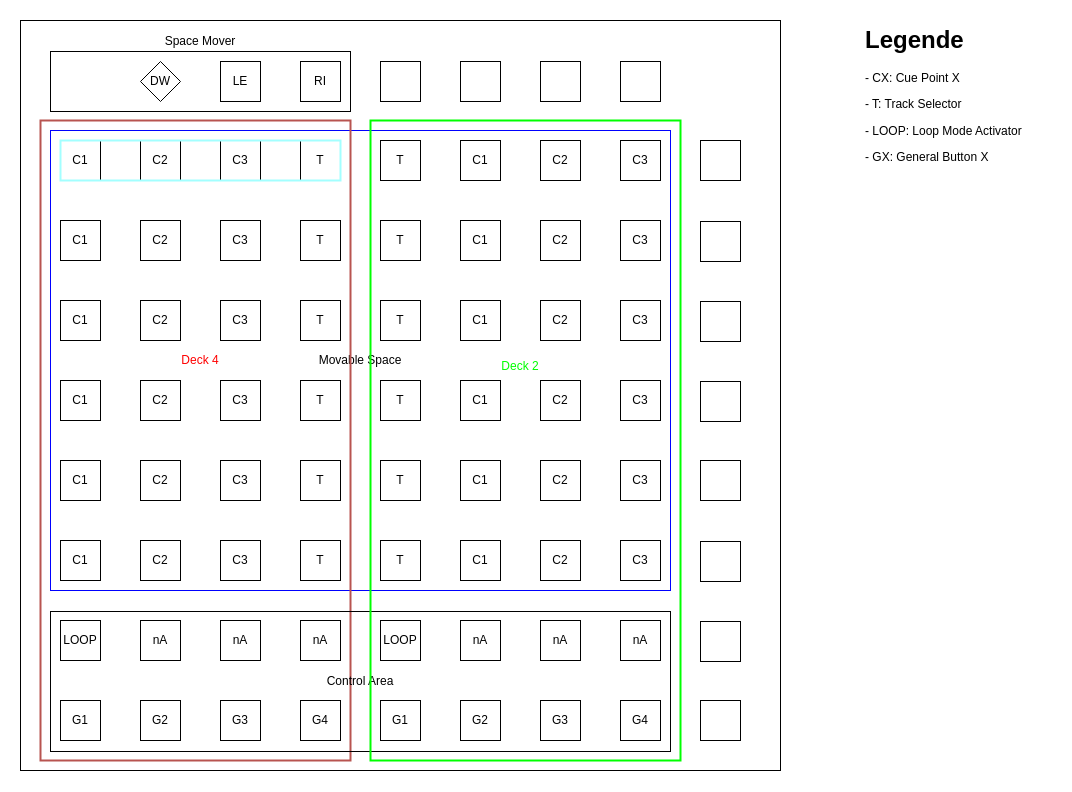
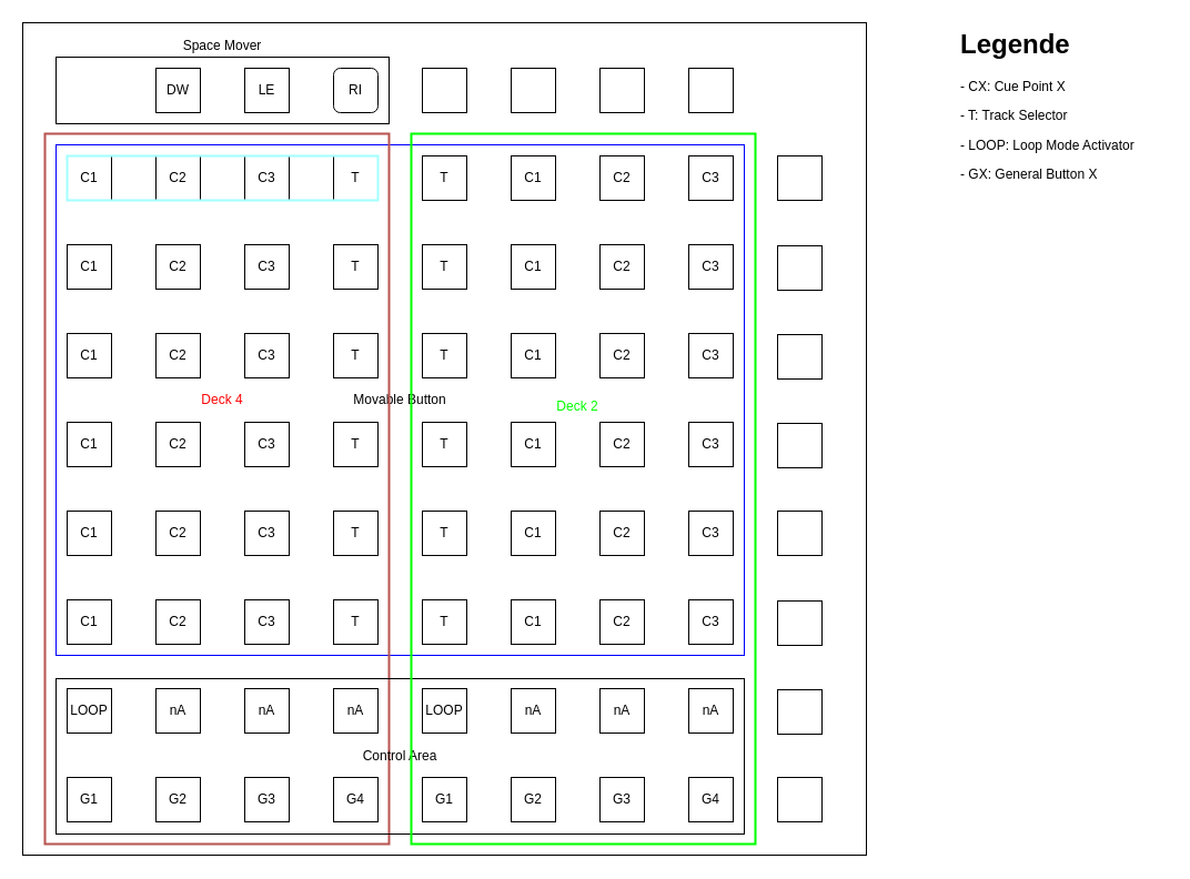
- <mxCell id="81" value="DW" style="rhombus;whiteSpace=wrap;html=1;" vertex="1" parent="1"><mxGeometry x="140" y="61" width="40" height="40" as="geometry" /></mxCell>
+ <mxCell id="81" value="DW" style="rounded=0;whiteSpace=wrap;html=1;" vertex="1" parent="1"><mxGeometry x="140" y="61" width="40" height="40" as="geometry" /></mxCell>
- <mxCell id="83" value="RI" style="rounded=0;whiteSpace=wrap;html=1;" vertex="1" parent="1"><mxGeometry x="300" y="61" width="40" height="40" as="geometry" /></mxCell>
+ <mxCell id="83" value="RI" style="whiteSpace=wrap;html=1;rounded=1;" vertex="1" parent="1"><mxGeometry x="300" y="61" width="40" height="40" as="geometry" /></mxCell>
- <mxCell id="13" value="Movable Space" style="rounded=0;whiteSpace=wrap;html=1;fillColor=none;strokeColor=#0000FF;" vertex="1" parent="4"><mxGeometry x="-10" y="-10" width="620" height="460" as="geometry" /></mxCell>
+ <mxCell id="13" value="Movable Button" style="rounded=0;whiteSpace=wrap;html=1;fillColor=none;strokeColor=#0000FF;" vertex="1" parent="4"><mxGeometry x="-10" y="-10" width="620" height="460" as="geometry" /></mxCell>
